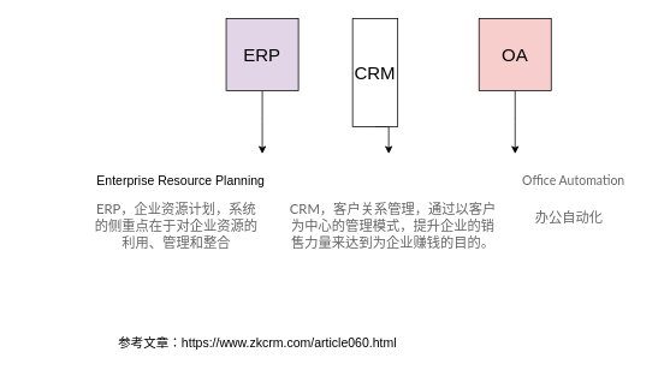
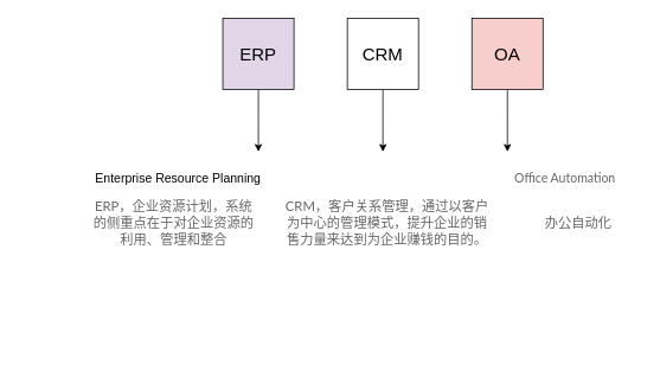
- <mxCell id="5" value="CRM" style="whiteSpace=wrap;html=1;aspect=fixed;fontSize=20;" vertex="1" parent="1"><mxGeometry x="390" y="20" width="50" height="120" as="geometry" /></mxCell>
+ <mxCell id="5" value="CRM" style="whiteSpace=wrap;html=1;aspect=fixed;fontSize=20;" vertex="1" parent="1"><mxGeometry x="390" y="20" width="80" height="80" as="geometry" /></mxCell>
- <mxCell id="12" value="&lt;span style=&quot;color: rgb(101 , 101 , 101) ; font-family: &amp;#34;lato&amp;#34; , sans-serif ; font-size: 15px ; background-color: rgb(255 , 255 , 255)&quot;&gt;办公自动化&lt;/span&gt;" style="text;html=1;strokeColor=none;fillColor=none;align=center;verticalAlign=middle;whiteSpace=wrap;rounded=0;fontSize=14;fontColor=#000000;" vertex="1" parent="1"><mxGeometry x="570" y="220" width="120" height="40" as="geometry" /></mxCell>
+ <mxCell id="12" value="&lt;span style=&quot;color: rgb(101 , 101 , 101) ; font-family: &amp;#34;lato&amp;#34; , sans-serif ; font-size: 15px ; background-color: rgb(255 , 255 , 255)&quot;&gt;办公自动化&lt;/span&gt;" style="text;html=1;strokeColor=none;fillColor=none;align=center;verticalAlign=middle;whiteSpace=wrap;rounded=0;fontSize=14;fontColor=#000000;" vertex="1" parent="1"><mxGeometry x="590" y="230" width="120" height="40" as="geometry" /></mxCell>
- <mxCell id="13" value="参考文章：https://www.zkcrm.com/article060.html" style="text;html=1;strokeColor=none;fillColor=none;align=center;verticalAlign=middle;whiteSpace=wrap;rounded=0;fontSize=14;fontColor=#000000;" vertex="1" parent="1"><mxGeometry x="20" y="365" width="530" height="30" as="geometry" /></mxCell>
